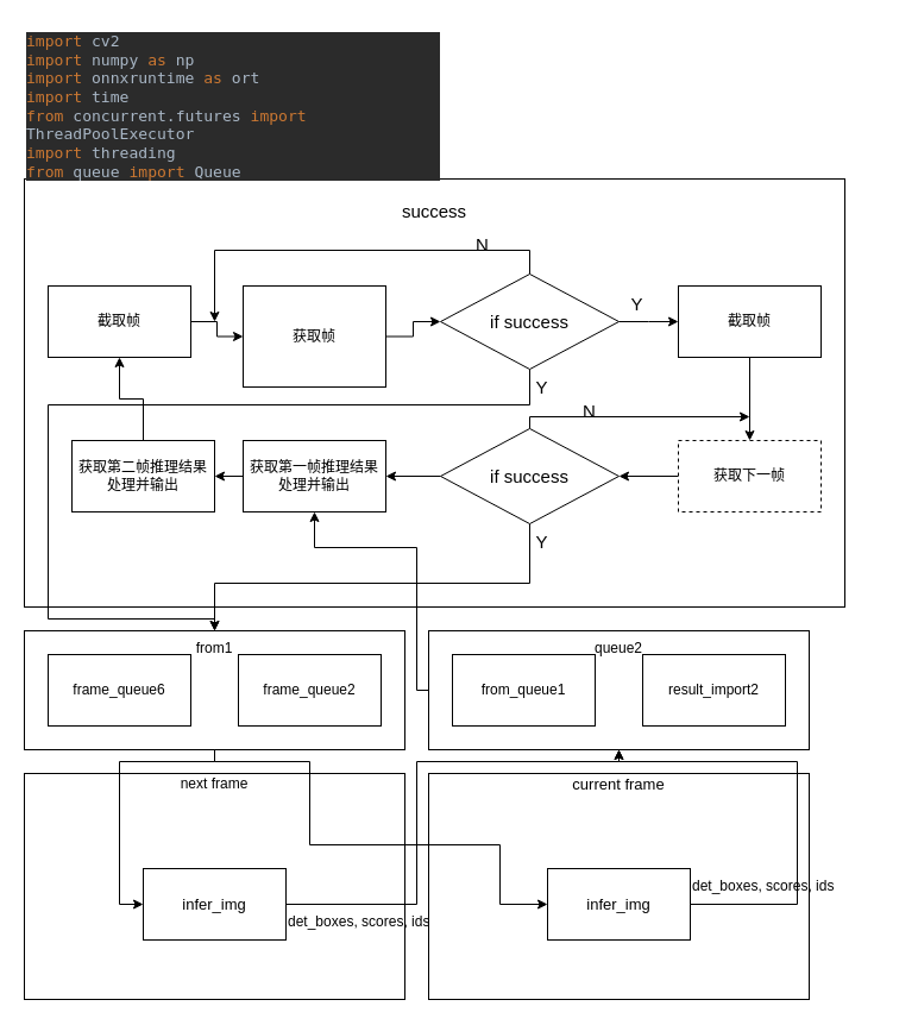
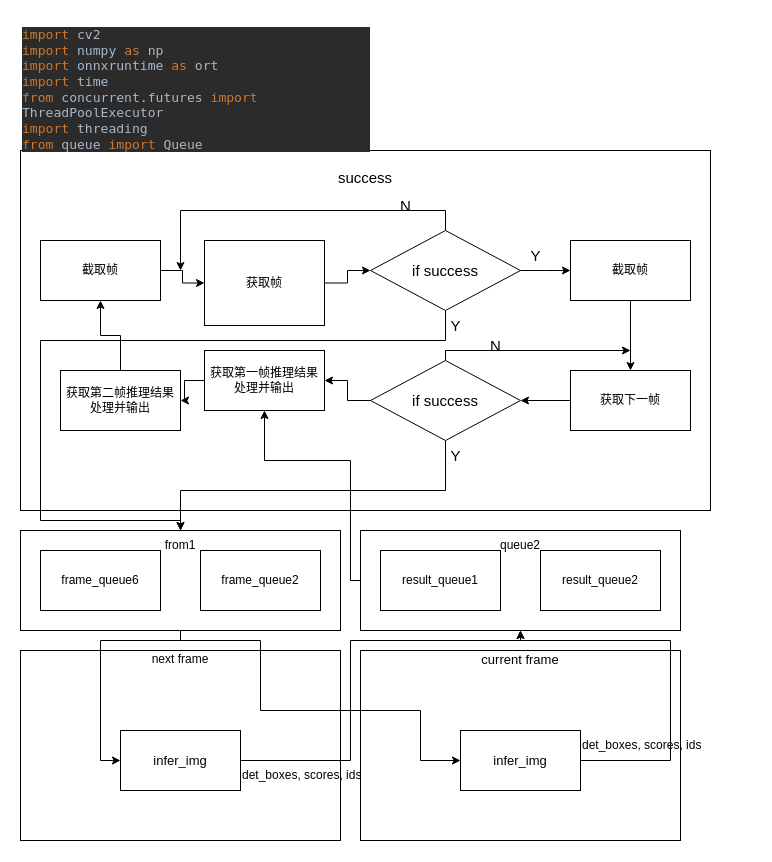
- <mxCell id="18" value="获取第一帧推理结果处理并输出" style="rounded=0;whiteSpace=wrap;html=1;" vertex="1" parent="1"><mxGeometry x="204" y="370" width="120" height="60" as="geometry" /></mxCell>
+ <mxCell id="18" value="获取第一帧推理结果处理并输出" style="rounded=0;whiteSpace=wrap;html=1;" vertex="1" parent="1"><mxGeometry x="204" y="350" width="120" height="60" as="geometry" /></mxCell>
- <mxCell id="32" value="获取下一帧" style="rounded=0;whiteSpace=wrap;html=1;dashed=1;" vertex="1" parent="1"><mxGeometry x="570" y="370" width="120" height="60" as="geometry" /></mxCell>
+ <mxCell id="32" value="获取下一帧" style="rounded=0;whiteSpace=wrap;html=1;" vertex="1" parent="1"><mxGeometry x="570" y="370" width="120" height="60" as="geometry" /></mxCell>
- <mxCell id="13" value="from_queue1" style="rounded=0;whiteSpace=wrap;html=1;" vertex="1" parent="1"><mxGeometry x="380" y="550" width="120" height="60" as="geometry" /></mxCell>
+ <mxCell id="13" value="result_queue1" style="rounded=0;whiteSpace=wrap;html=1;" vertex="1" parent="1"><mxGeometry x="380" y="550" width="120" height="60" as="geometry" /></mxCell>
- <mxCell id="14" value="result_import2" style="rounded=0;whiteSpace=wrap;html=1;" vertex="1" parent="1"><mxGeometry x="540" y="550" width="120" height="60" as="geometry" /></mxCell>
+ <mxCell id="14" value="result_queue2" style="rounded=0;whiteSpace=wrap;html=1;" vertex="1" parent="1"><mxGeometry x="540" y="550" width="120" height="60" as="geometry" /></mxCell>
